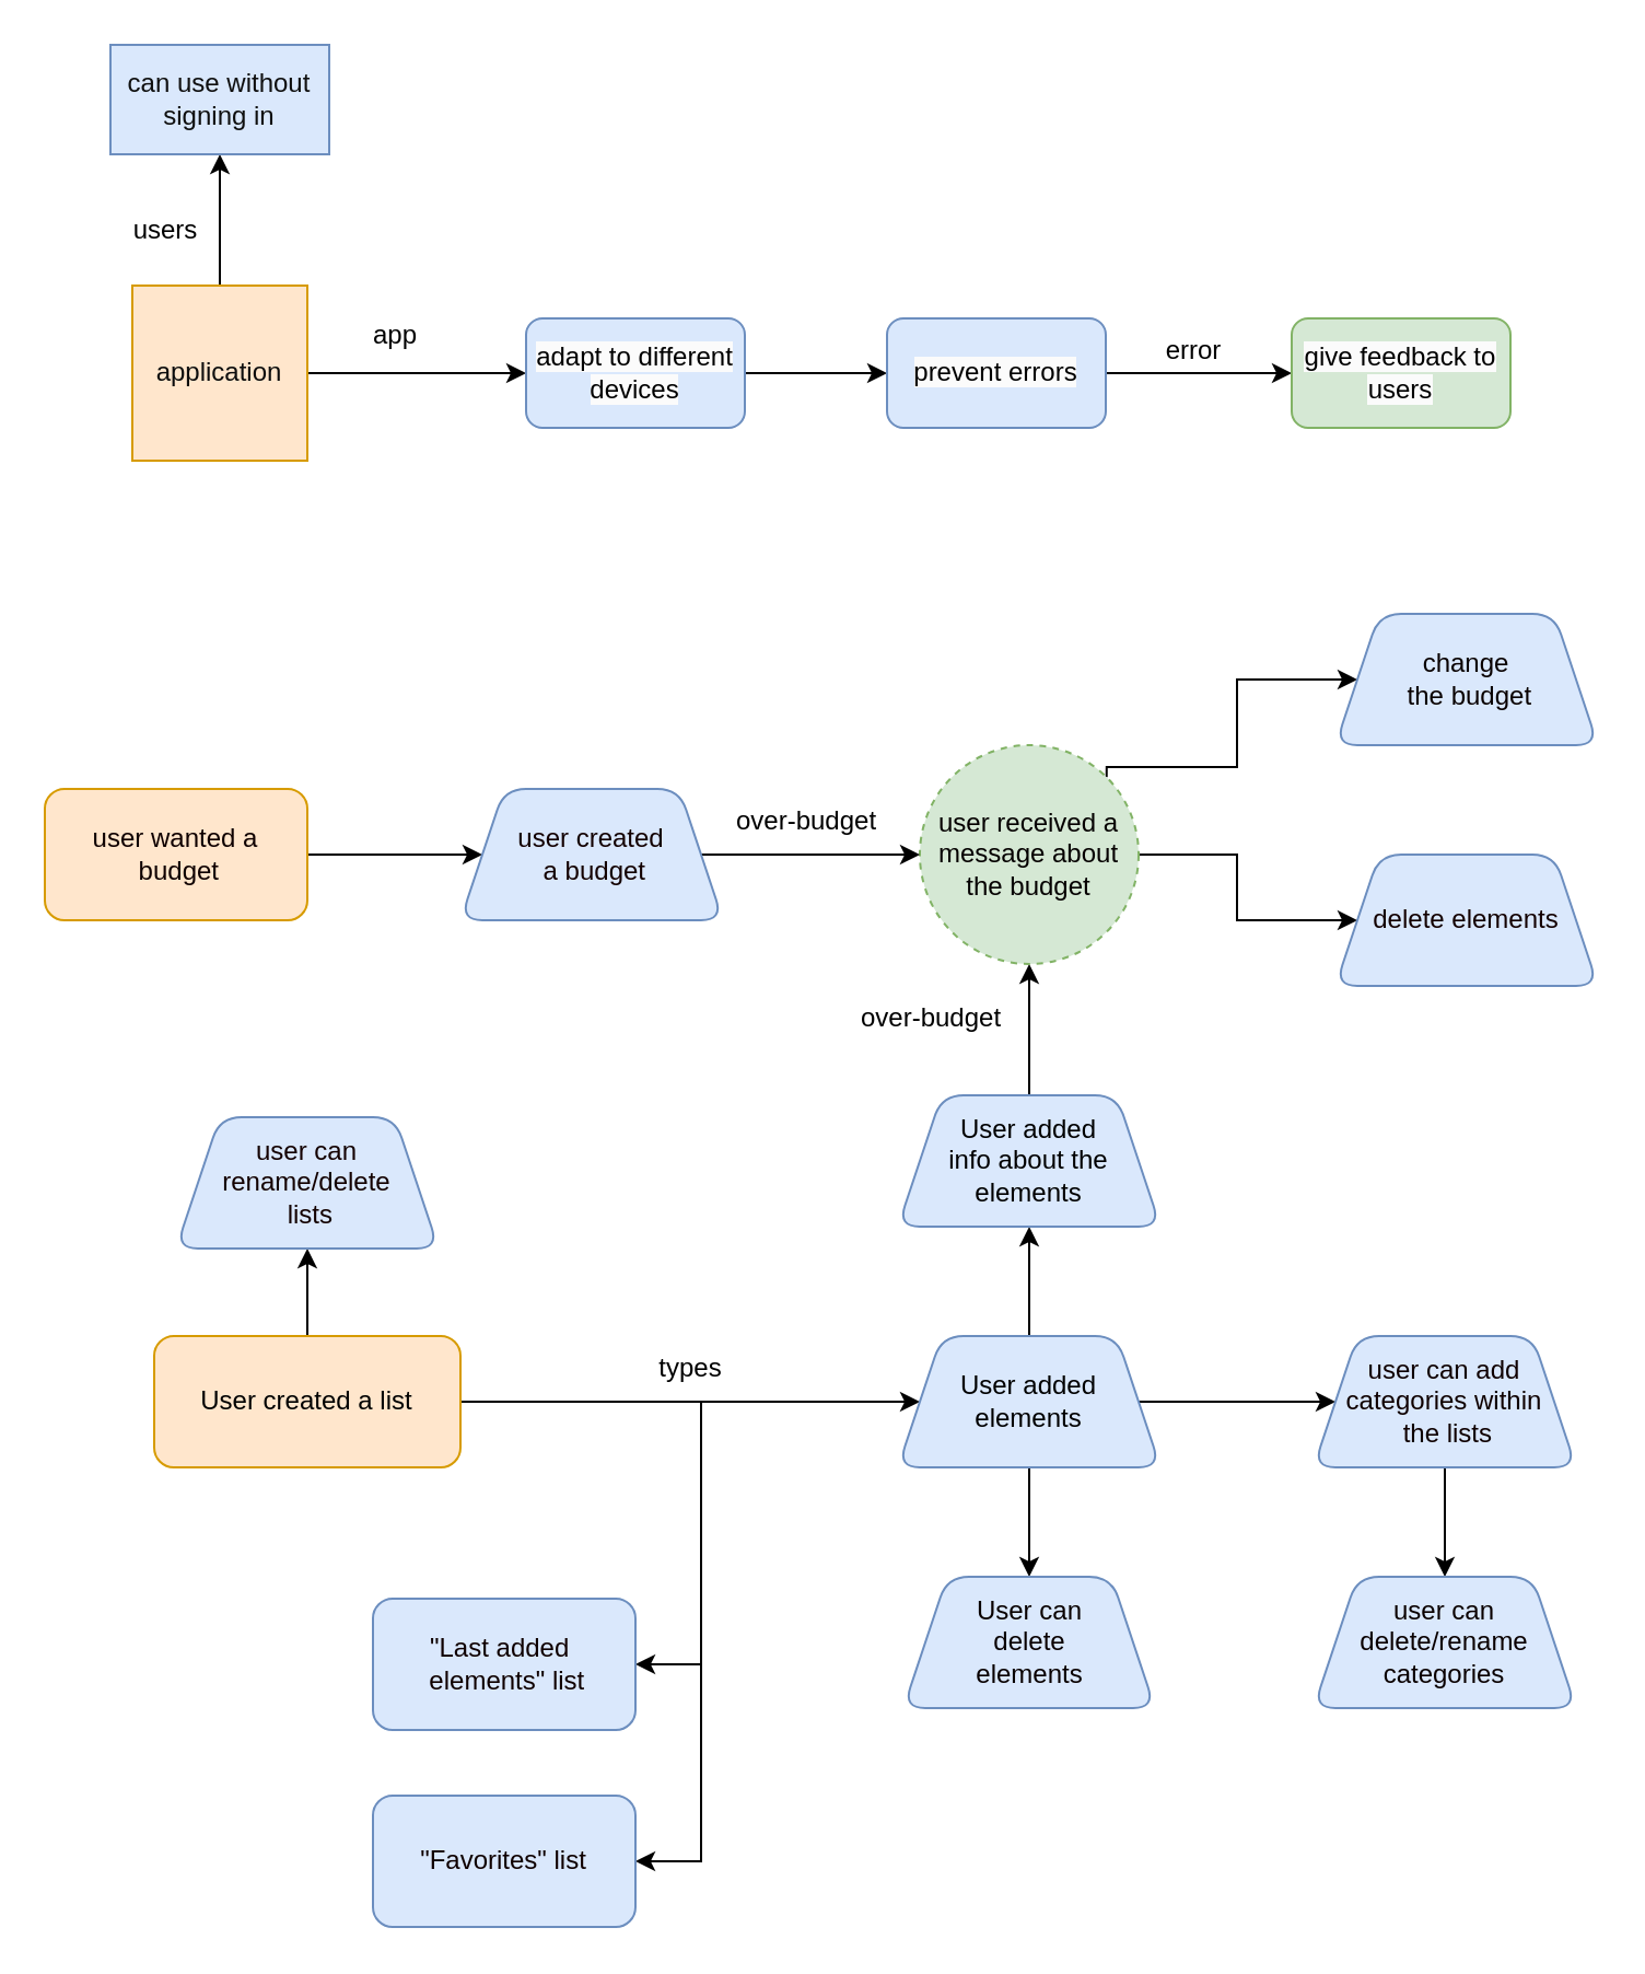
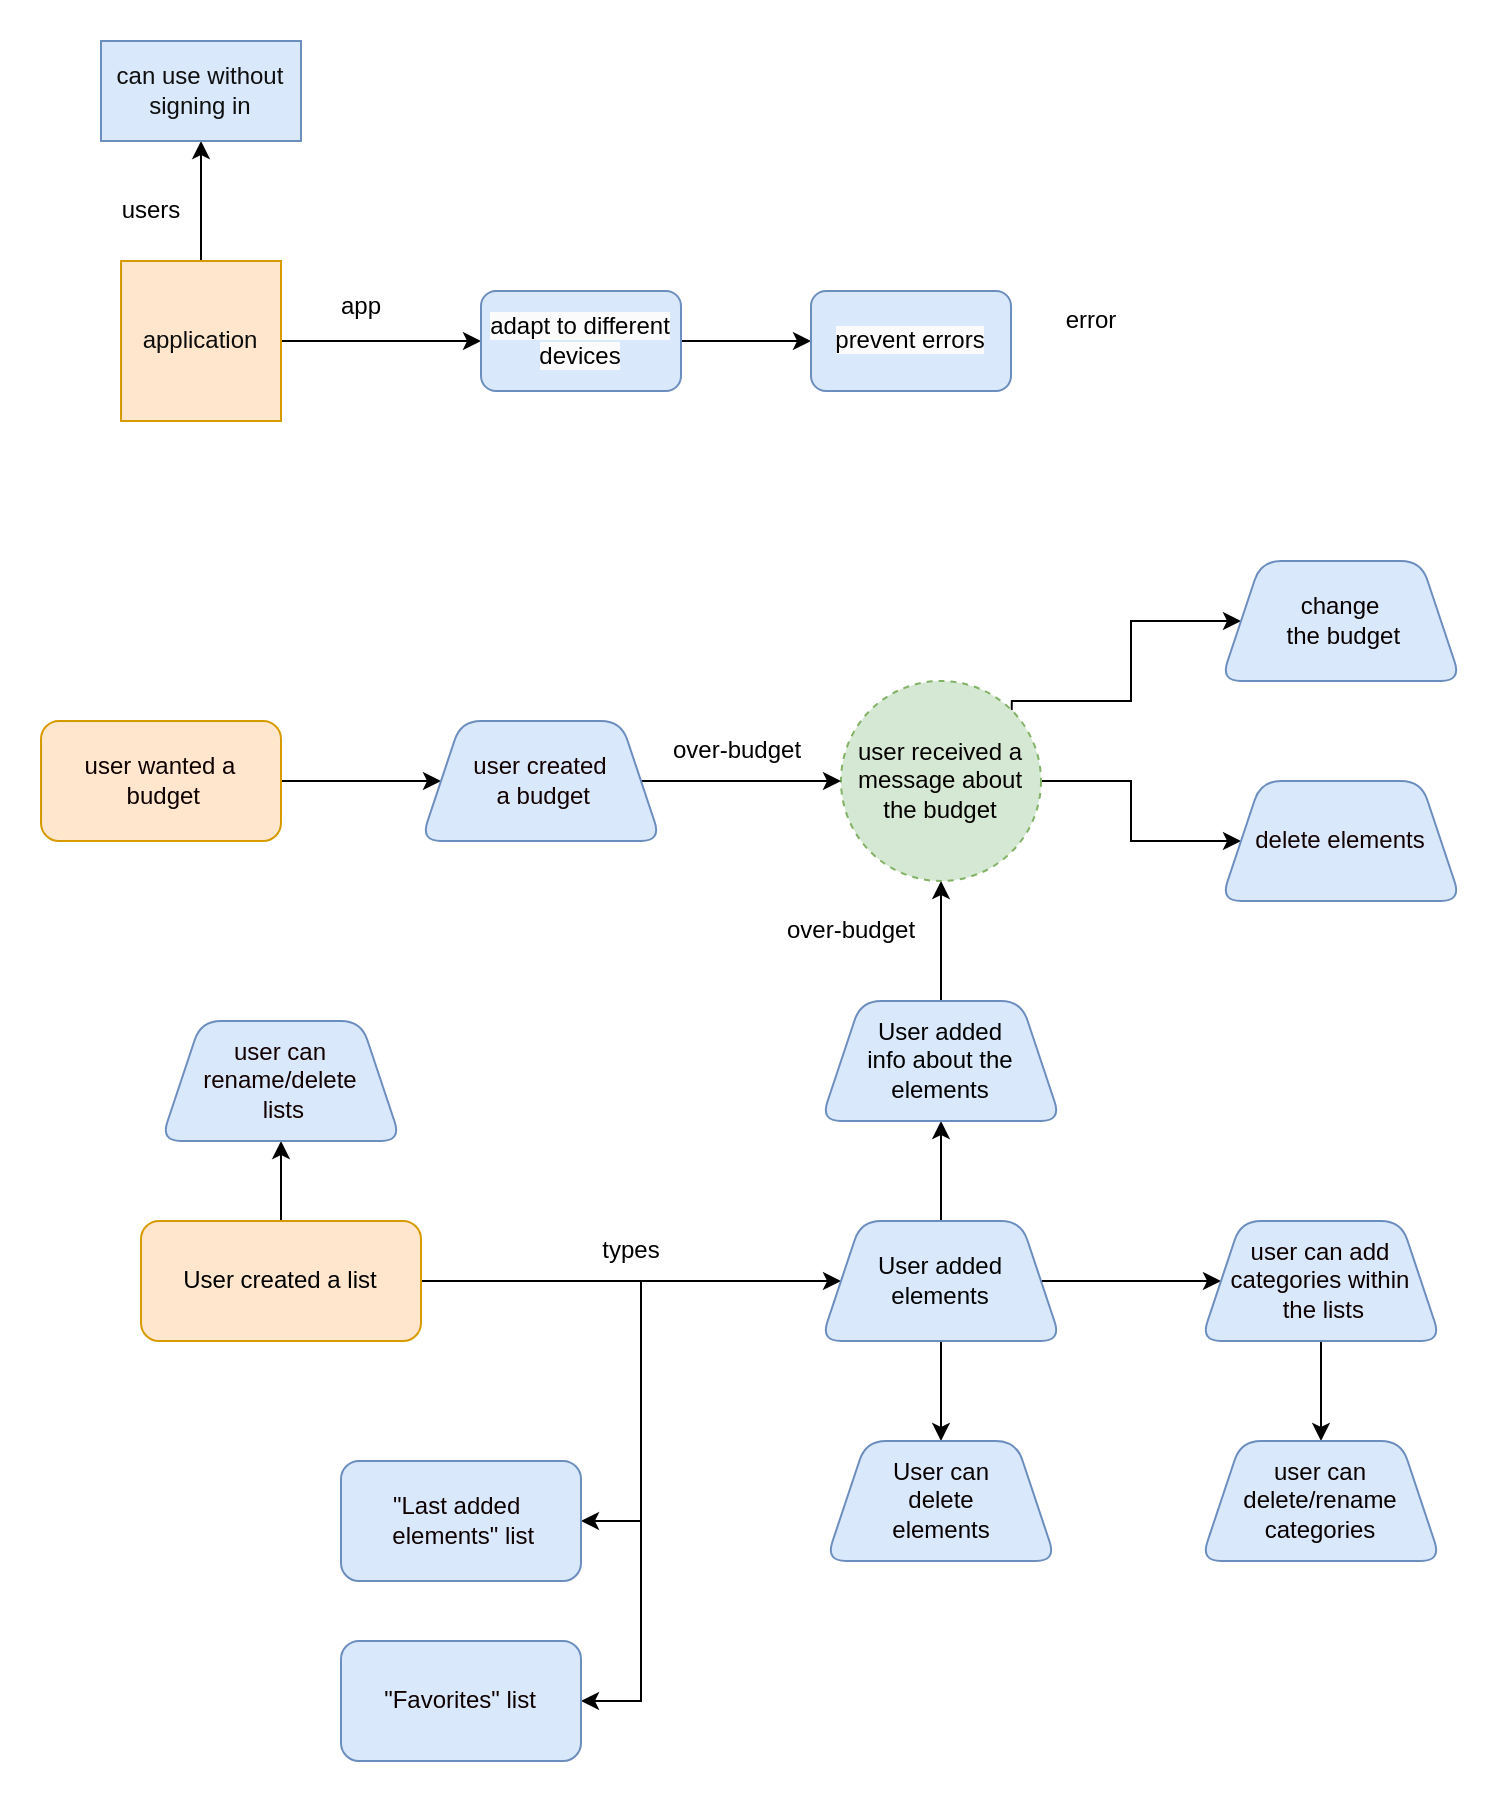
- <mxCell id="40" value="" style="edgeStyle=orthogonalEdgeStyle;rounded=0;orthogonalLoop=1;jettySize=auto;html=1;" parent="1" source="41" target="42" edge="1"><mxGeometry relative="1" as="geometry" /></mxCell>
- <mxCell id="42" value="&lt;span style=&quot;color: rgb(0, 0, 0); font-family: Helvetica; font-size: 12px; font-style: normal; font-variant-ligatures: normal; font-variant-caps: normal; font-weight: 400; letter-spacing: normal; orphans: 2; text-align: center; text-indent: 0px; text-transform: none; widows: 2; word-spacing: 0px; -webkit-text-stroke-width: 0px; background-color: rgb(251, 251, 251); text-decoration-thickness: initial; text-decoration-style: initial; text-decoration-color: initial; float: none; display: inline !important;&quot;&gt;give feedback to users&lt;/span&gt;" style="rounded=1;whiteSpace=wrap;html=1;fillColor=#d5e8d4;strokeColor=#82b366;" parent="1" vertex="1"><mxGeometry x="590" y="145" width="100" height="50" as="geometry" /></mxCell>
